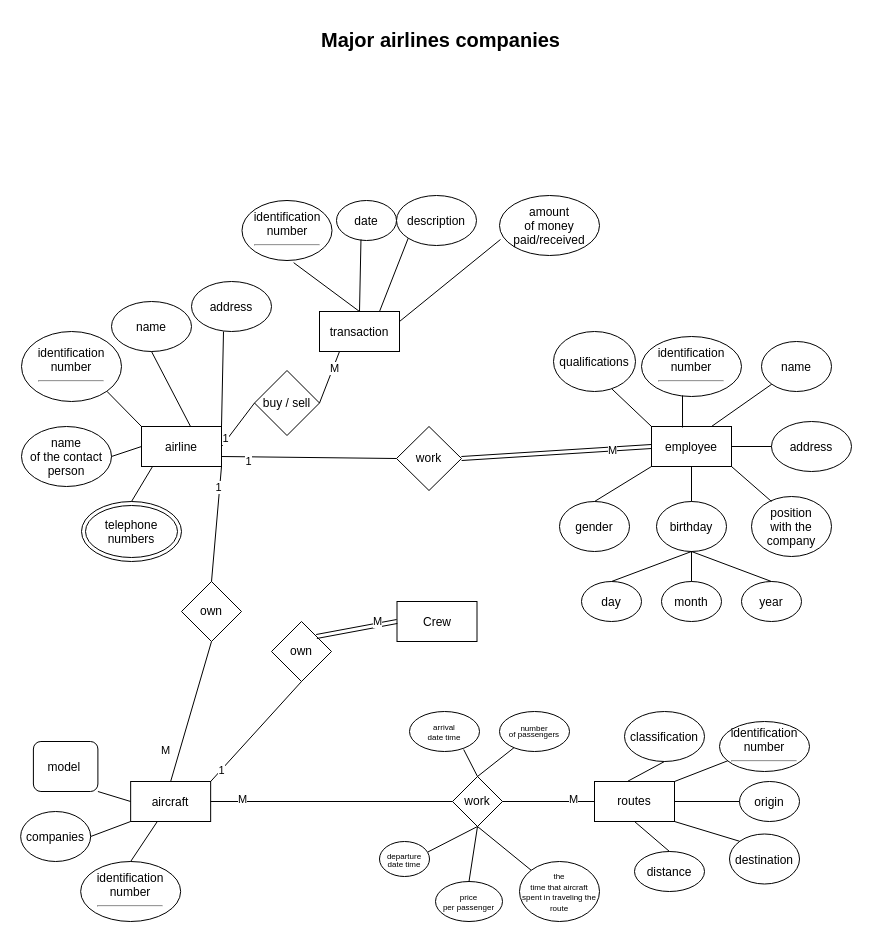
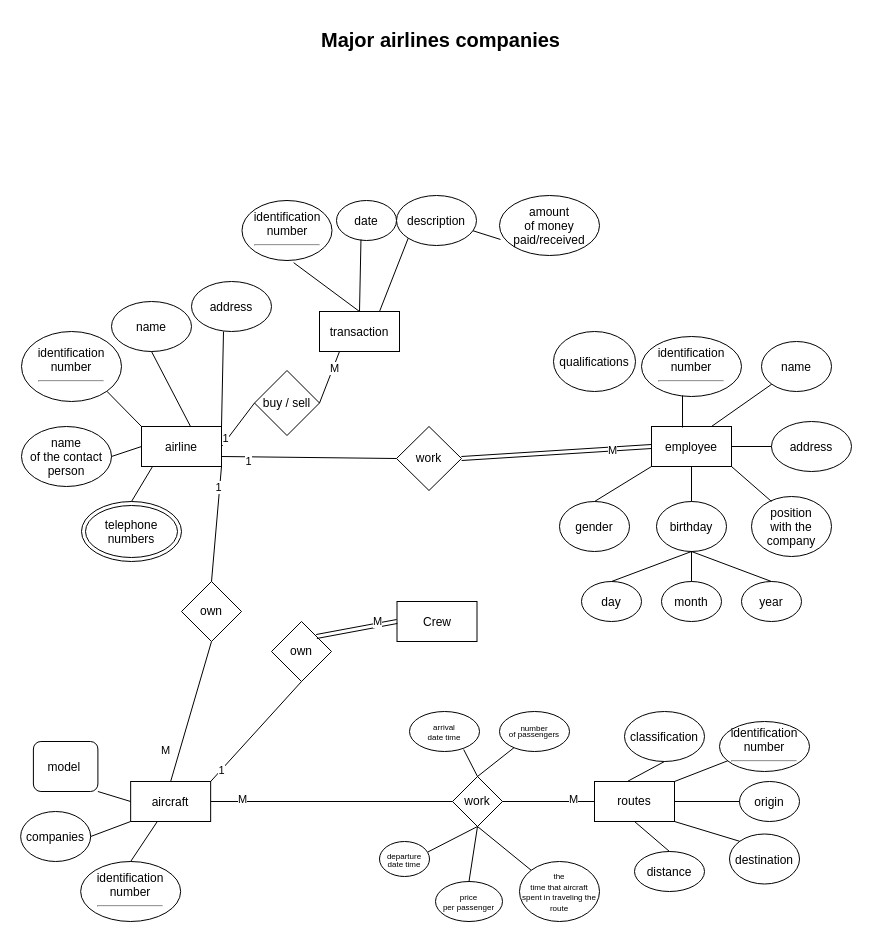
- <mxCell id="90" value="" style="endArrow=none;html=1;rounded=0;exitX=0.01;exitY=0.733;exitDx=0;exitDy=0;entryX=1;entryY=0.25;entryDx=0;entryDy=0;exitPerimeter=0;" parent="1" source="86" target="80" edge="1"><mxGeometry width="50" height="50" relative="1" as="geometry"><mxPoint x="391" y="471" as="sourcePoint" /><mxPoint x="441" y="421" as="targetPoint" /></mxGeometry></mxCell>
+ <mxCell id="90" value="" style="endArrow=none;html=1;rounded=0;exitX=0.01;exitY=0.733;exitDx=0;exitDy=0;exitPerimeter=0;" parent="1" source="86" target="83" edge="1"><mxGeometry width="50" height="50" relative="1" as="geometry"><mxPoint x="391" y="471" as="sourcePoint" /><mxPoint x="441" y="421" as="targetPoint" /></mxGeometry></mxCell>
- <mxCell id="37" value="" style="endArrow=none;html=1;rounded=0;entryX=0;entryY=0;entryDx=0;entryDy=0;exitX=0.714;exitY=0.96;exitDx=0;exitDy=0;exitPerimeter=0;" parent="1" source="18" target="5" edge="1"><mxGeometry width="50" height="50" relative="1" as="geometry"><mxPoint x="611" y="381" as="sourcePoint" /><mxPoint x="461" y="481" as="targetPoint" /></mxGeometry></mxCell>
